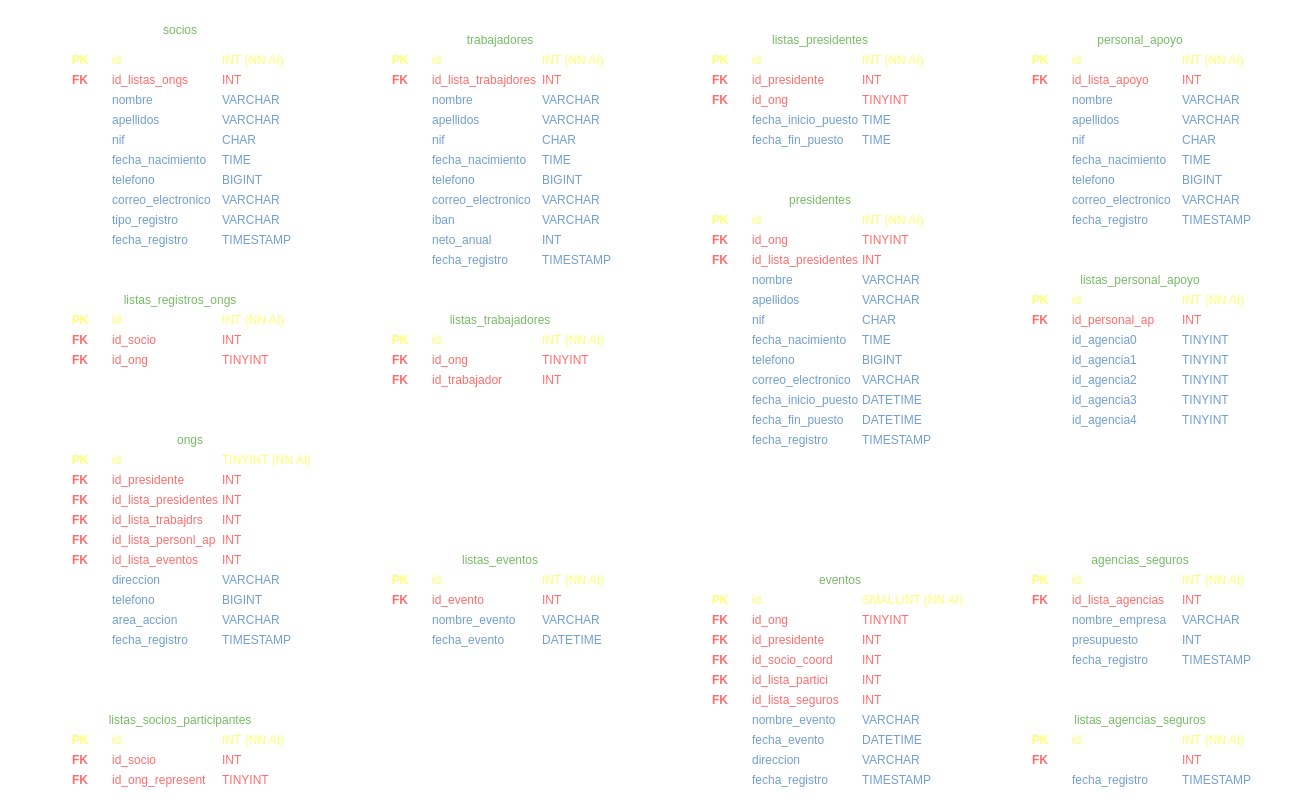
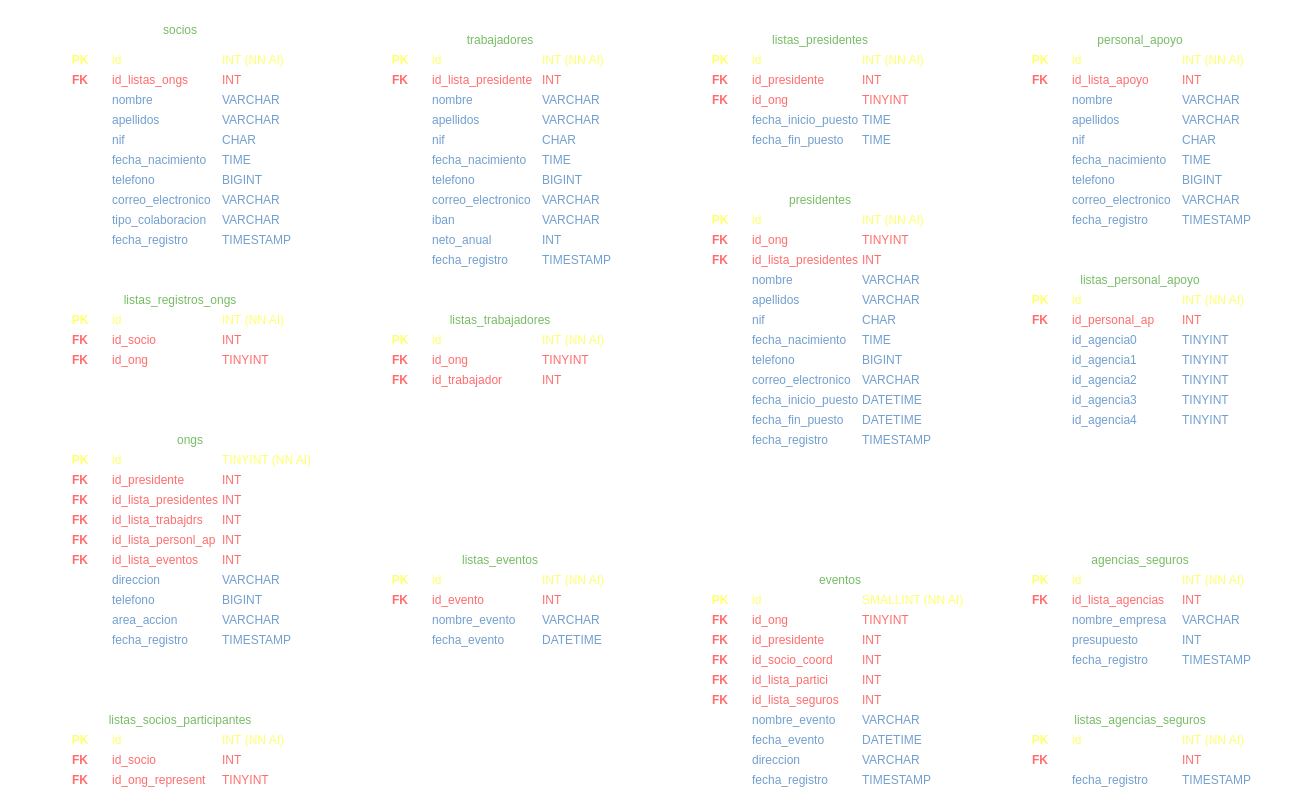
- <mxCell id="74" value="&lt;font color=&quot;#ff6d6d&quot;&gt;id_lista_trabajdores&lt;/font&gt;" style="text;html=1;strokeColor=none;fillColor=none;align=left;verticalAlign=middle;whiteSpace=wrap;rounded=0;strokeWidth=2;" parent="1" vertex="1"><mxGeometry x="430" width="110" height="20" as="geometry" y="70" /></mxCell>
+ <mxCell id="74" value="&lt;font color=&quot;#ff6d6d&quot;&gt;id_lista_presidente&lt;/font&gt;" style="text;html=1;strokeColor=none;fillColor=none;align=left;verticalAlign=middle;whiteSpace=wrap;rounded=0;strokeWidth=2;" parent="1" vertex="1"><mxGeometry x="430" width="110" height="20" as="geometry" y="70" /></mxCell>
- <mxCell id="20" value="&lt;font color=&quot;#729fcf&quot;&gt;tipo_registro&lt;/font&gt;" style="text;html=1;strokeColor=none;fillColor=none;align=left;verticalAlign=middle;whiteSpace=wrap;rounded=0;strokeWidth=2;" parent="1" vertex="1"><mxGeometry x="110" y="210" width="110" height="20" as="geometry" /></mxCell>
+ <mxCell id="20" value="&lt;font color=&quot;#729fcf&quot;&gt;tipo_colaboracion&lt;/font&gt;" style="text;html=1;strokeColor=none;fillColor=none;align=left;verticalAlign=middle;whiteSpace=wrap;rounded=0;strokeWidth=2;" parent="1" vertex="1"><mxGeometry x="110" y="210" width="110" height="20" as="geometry" /></mxCell>
